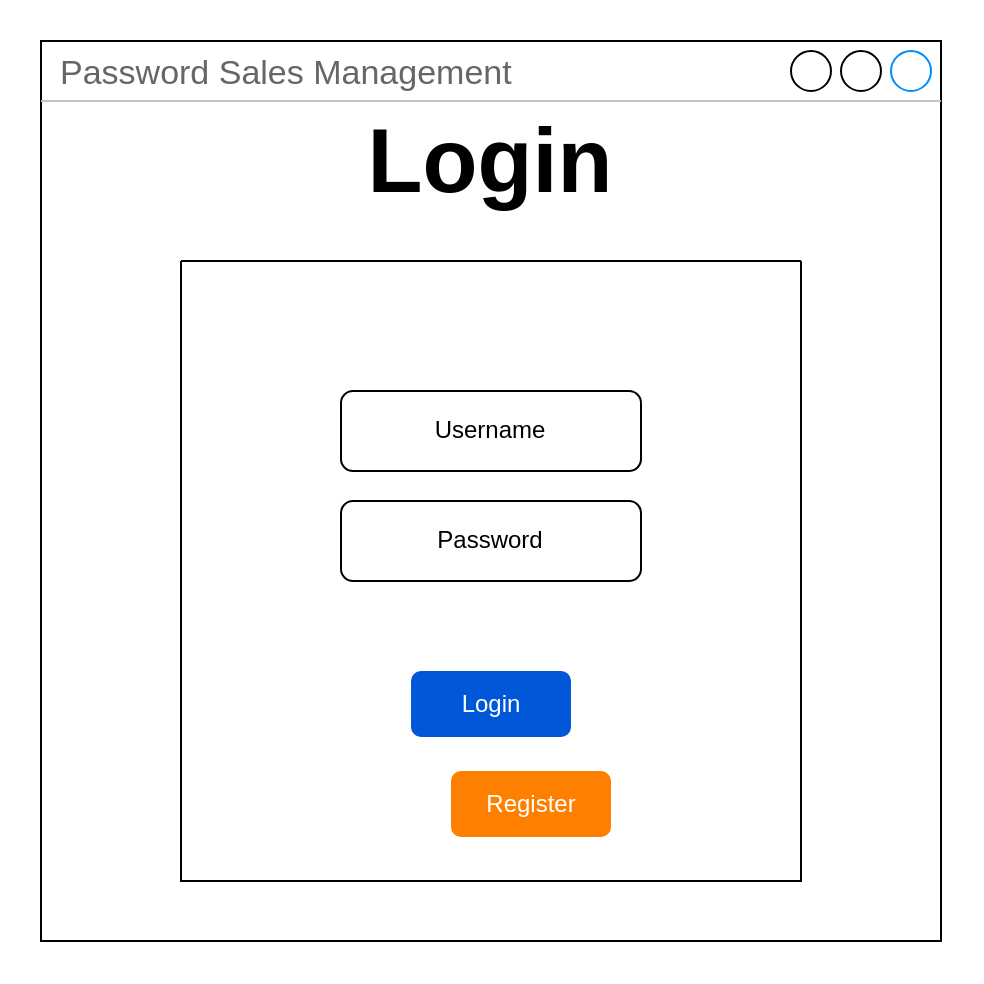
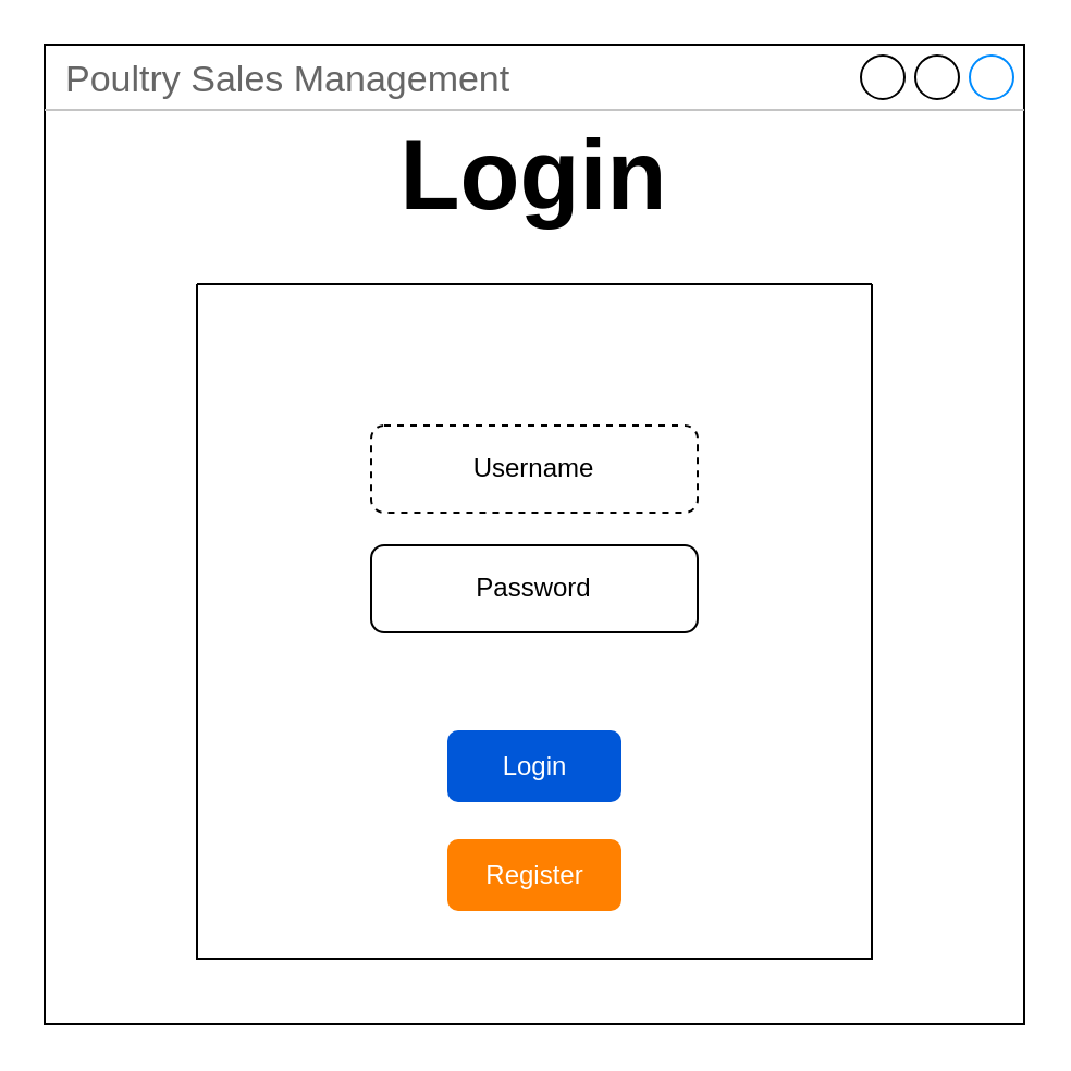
- <mxCell id="2" value="Password Sales Management" style="strokeWidth=1;shadow=0;dashed=0;align=center;html=1;shape=mxgraph.mockup.containers.window;align=left;verticalAlign=top;spacingLeft=8;strokeColor2=#008cff;strokeColor3=#c4c4c4;fontColor=#666666;mainText=;fontSize=17;labelBackgroundColor=none;" parent="1" vertex="1"><mxGeometry x="20" y="20" width="450" height="450" as="geometry" /></mxCell>
+ <mxCell id="2" value="Poultry Sales Management" style="strokeWidth=1;shadow=0;dashed=0;align=center;html=1;shape=mxgraph.mockup.containers.window;align=left;verticalAlign=top;spacingLeft=8;strokeColor2=#008cff;strokeColor3=#c4c4c4;fontColor=#666666;mainText=;fontSize=17;labelBackgroundColor=none;" parent="1" vertex="1"><mxGeometry x="20" y="20" width="450" height="450" as="geometry" /></mxCell>
- <mxCell id="7" value="Username" style="rounded=1;whiteSpace=wrap;html=1;" parent="1" vertex="1"><mxGeometry x="170" y="195" width="150" height="40" as="geometry" /></mxCell>
+ <mxCell id="7" value="Username" style="rounded=1;whiteSpace=wrap;html=1;dashed=1;" parent="1" vertex="1"><mxGeometry x="170" y="195" width="150" height="40" as="geometry" /></mxCell>
- <mxCell id="5" value="Register" style="rounded=1;align=center;strokeColor=none;html=1;fontColor=#ffffff;fontSize=12;fillColor=#FF8000;" parent="3" vertex="1"><mxGeometry x="135" y="255" width="80" height="33" as="geometry" /></mxCell>
+ <mxCell id="5" value="Register" style="rounded=1;align=center;strokeColor=none;html=1;fontColor=#ffffff;fontSize=12;fillColor=#FF8000;" parent="3" vertex="1"><mxGeometry x="115" y="255" width="80" height="33" as="geometry" /></mxCell>
